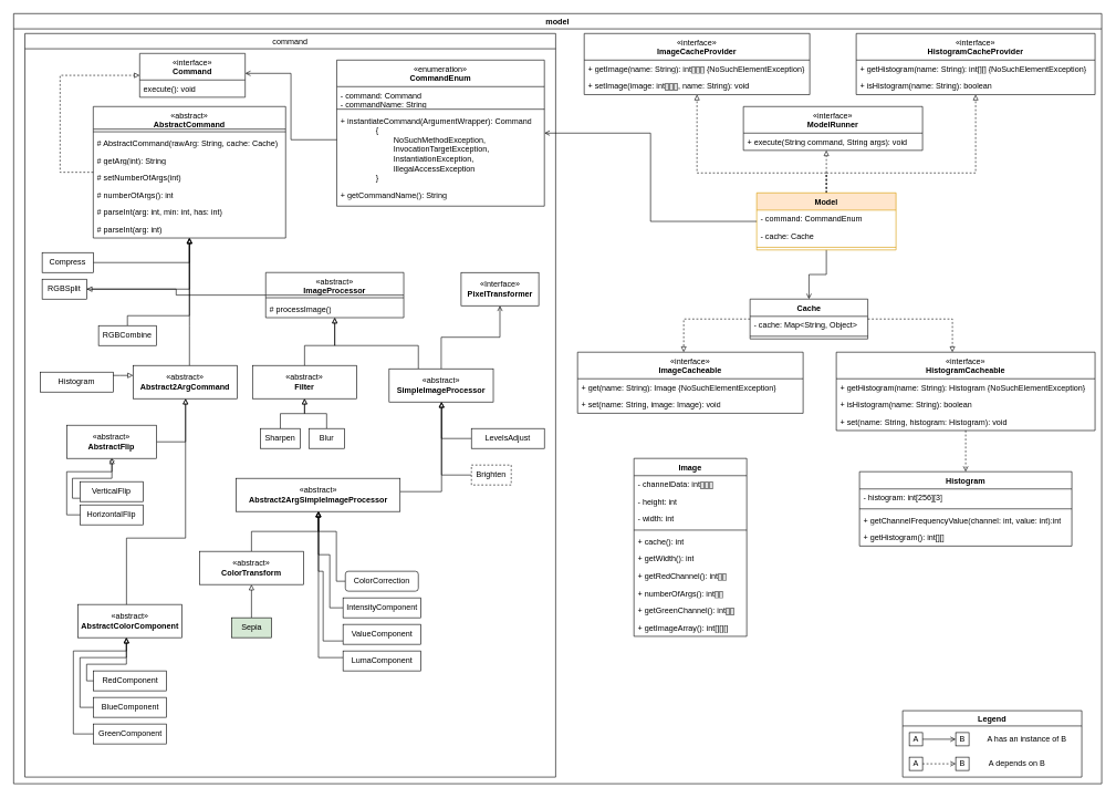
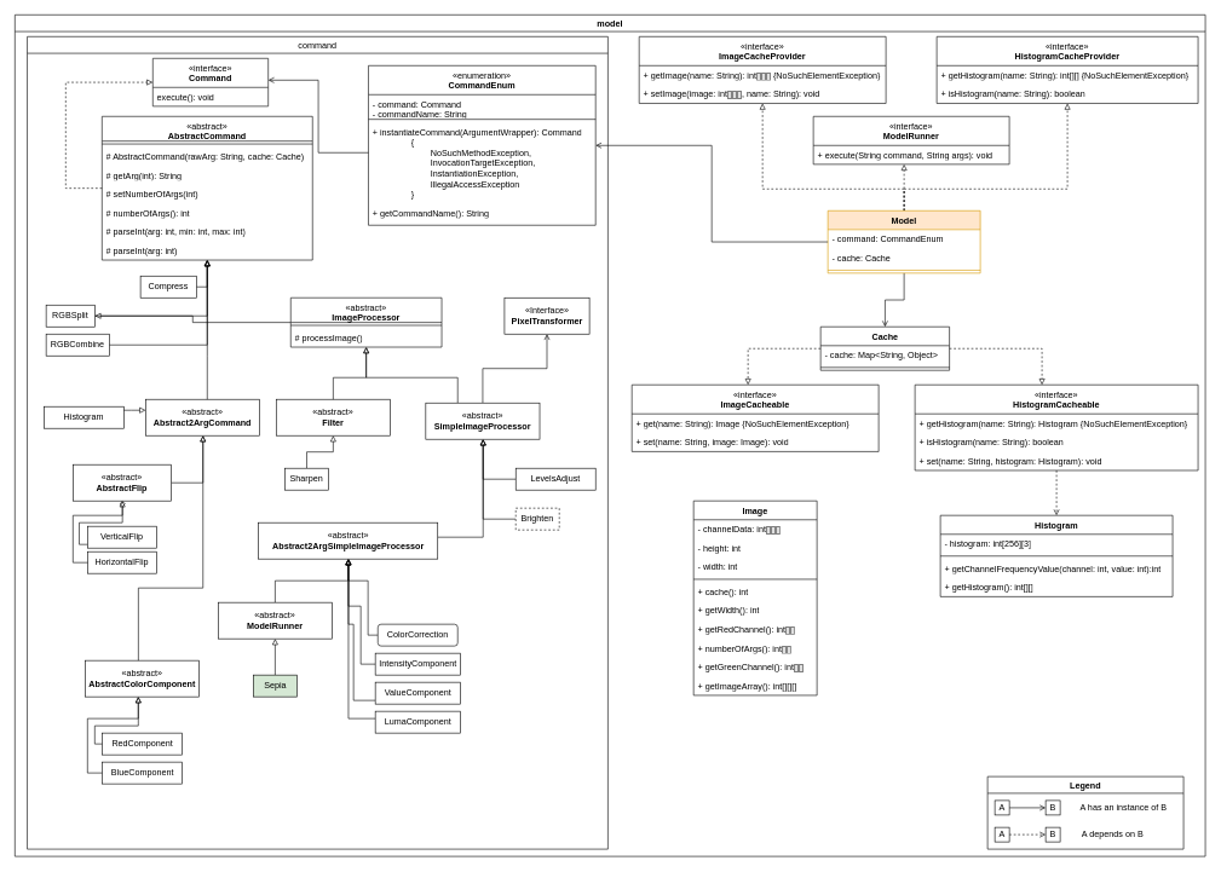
- <mxCell id="18" value="# parseInt(arg: int, min: int, has: int)" style="text;strokeColor=none;fillColor=none;align=left;verticalAlign=top;spacingLeft=4;spacingRight=4;overflow=hidden;rotatable=0;points=[[0,0.5],[1,0.5]];portConstraint=eastwest;whiteSpace=wrap;html=1;" vertex="1" parent="12"><mxGeometry y="146" width="290" height="26" as="geometry" /></mxCell>
+ <mxCell id="18" value="# parseInt(arg: int, min: int, max: int)" style="text;strokeColor=none;fillColor=none;align=left;verticalAlign=top;spacingLeft=4;spacingRight=4;overflow=hidden;rotatable=0;points=[[0,0.5],[1,0.5]];portConstraint=eastwest;whiteSpace=wrap;html=1;" vertex="1" parent="12"><mxGeometry y="146" width="290" height="26" as="geometry" /></mxCell>
- <mxCell id="25" value="Compress" style="html=1;whiteSpace=wrap;" vertex="1" parent="2"><mxGeometry x="26" y="330" width="77" height="30" as="geometry" /></mxCell>
+ <mxCell id="25" value="Compress" style="html=1;whiteSpace=wrap;" vertex="1" parent="2"><mxGeometry x="156" y="330" width="77" height="30" as="geometry" /></mxCell>
- <mxCell id="27" value="RGBCombine" style="html=1;whiteSpace=wrap;" vertex="1" parent="2"><mxGeometry x="111" y="440" width="87" height="30" as="geometry" /></mxCell>
+ <mxCell id="27" value="RGBCombine" style="html=1;whiteSpace=wrap;" vertex="1" parent="2"><mxGeometry x="26" y="410" width="87" height="30" as="geometry" /></mxCell>
- <mxCell id="41" style="edgeStyle=orthogonalEdgeStyle;rounded=0;orthogonalLoop=1;jettySize=auto;html=1;endArrow=block;endFill=0;" edge="1" parent="39" source="42" target="40"><mxGeometry relative="1" as="geometry" /></mxCell>
- <mxCell id="42" value="Blur" style="html=1;whiteSpace=wrap;" vertex="1" parent="39"><mxGeometry x="85" y="95" width="53.5" height="30" as="geometry" /></mxCell>
- <mxCell id="56" value="«abstract»&lt;br&gt;&lt;b&gt;ColorTransform&lt;/b&gt;" style="html=1;whiteSpace=wrap;" vertex="1" parent="45"><mxGeometry y="110" width="157" height="50" as="geometry" /></mxCell>
+ <mxCell id="56" value="«abstract»&lt;br&gt;&lt;b&gt;ModelRunner&lt;/b&gt;" style="html=1;whiteSpace=wrap;" vertex="1" parent="45"><mxGeometry y="110" width="157" height="50" as="geometry" /></mxCell>
- <mxCell id="75" style="edgeStyle=orthogonalEdgeStyle;rounded=0;orthogonalLoop=1;jettySize=auto;html=1;endArrow=block;endFill=0;" edge="1" parent="71" source="76" target="72"><mxGeometry relative="1" as="geometry"><Array as="points"><mxPoint y="195" /><mxPoint y="70" /><mxPoint x="80" y="70" /></Array></mxGeometry></mxCell>
- <mxCell id="76" value="GreenComponent" style="html=1;whiteSpace=wrap;" vertex="1" parent="71"><mxGeometry x="30.5" y="180" width="110" height="30" as="geometry" /></mxCell>
